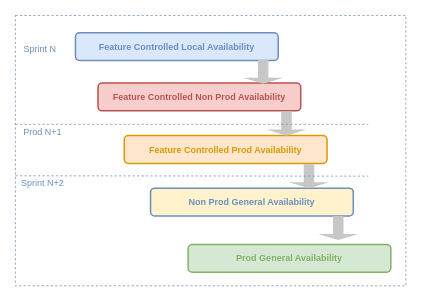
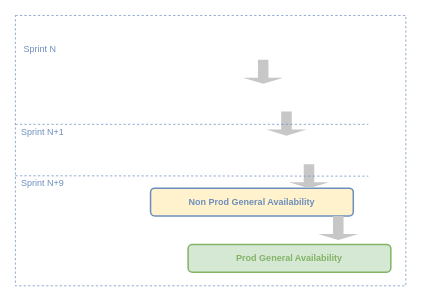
- <mxCell id="4" value="&lt;font color=&quot;#6c8ebf&quot;&gt;&lt;b&gt;Feature Controlled Local Availability&lt;/b&gt;&lt;/font&gt;" style="rounded=1;whiteSpace=wrap;html=1;fillColor=#dae8fc;strokeWidth=2;strokeColor=#6c8ebf;" vertex="1" parent="1"><mxGeometry x="100" y="43" width="270" height="37" as="geometry" /></mxCell>
- <mxCell id="5" value="&lt;b&gt;&lt;font color=&quot;#b85450&quot;&gt;Feature Controlled Non Prod Availability&lt;/font&gt;&lt;/b&gt;" style="rounded=1;whiteSpace=wrap;html=1;fillColor=#f8cecc;strokeWidth=2;strokeColor=#b85450;" vertex="1" parent="1"><mxGeometry x="130" y="110" width="270" height="37" as="geometry" /></mxCell>
- <mxCell id="10" value="&lt;font color=&quot;#6c8ebf&quot;&gt;Prod N+1&lt;/font&gt;" style="text;html=1;strokeColor=none;fillColor=none;align=center;verticalAlign=middle;whiteSpace=wrap;rounded=0;dashed=1;" vertex="1" parent="1"><mxGeometry x="23" y="166" width="67" height="20" as="geometry" /></mxCell>
+ <mxCell id="10" value="&lt;font color=&quot;#6c8ebf&quot;&gt;Sprint N+1&lt;/font&gt;" style="text;html=1;strokeColor=none;fillColor=none;align=center;verticalAlign=middle;whiteSpace=wrap;rounded=0;dashed=1;" vertex="1" parent="1"><mxGeometry x="23" y="166" width="67" height="20" as="geometry" /></mxCell>
- <mxCell id="7" value="&lt;b&gt;&lt;font color=&quot;#d79b00&quot;&gt;Feature Controlled Prod Availability&lt;/font&gt;&lt;/b&gt;" style="rounded=1;whiteSpace=wrap;html=1;fillColor=#ffe6cc;strokeWidth=2;strokeColor=#d79b00;" vertex="1" parent="1"><mxGeometry x="165" y="180" width="270" height="37" as="geometry" /></mxCell>
- <mxCell id="11" value="&lt;font color=&quot;#6c8ebf&quot;&gt;Sprint N+2&lt;/font&gt;" style="text;html=1;strokeColor=none;fillColor=none;align=center;verticalAlign=middle;whiteSpace=wrap;rounded=0;dashed=1;" vertex="1" parent="1"><mxGeometry x="23" y="234" width="67" height="20" as="geometry" /></mxCell>
+ <mxCell id="11" value="&lt;font color=&quot;#6c8ebf&quot;&gt;Sprint N+9&lt;/font&gt;" style="text;html=1;strokeColor=none;fillColor=none;align=center;verticalAlign=middle;whiteSpace=wrap;rounded=0;dashed=1;" vertex="1" parent="1"><mxGeometry x="23" y="234" width="67" height="20" as="geometry" /></mxCell>
